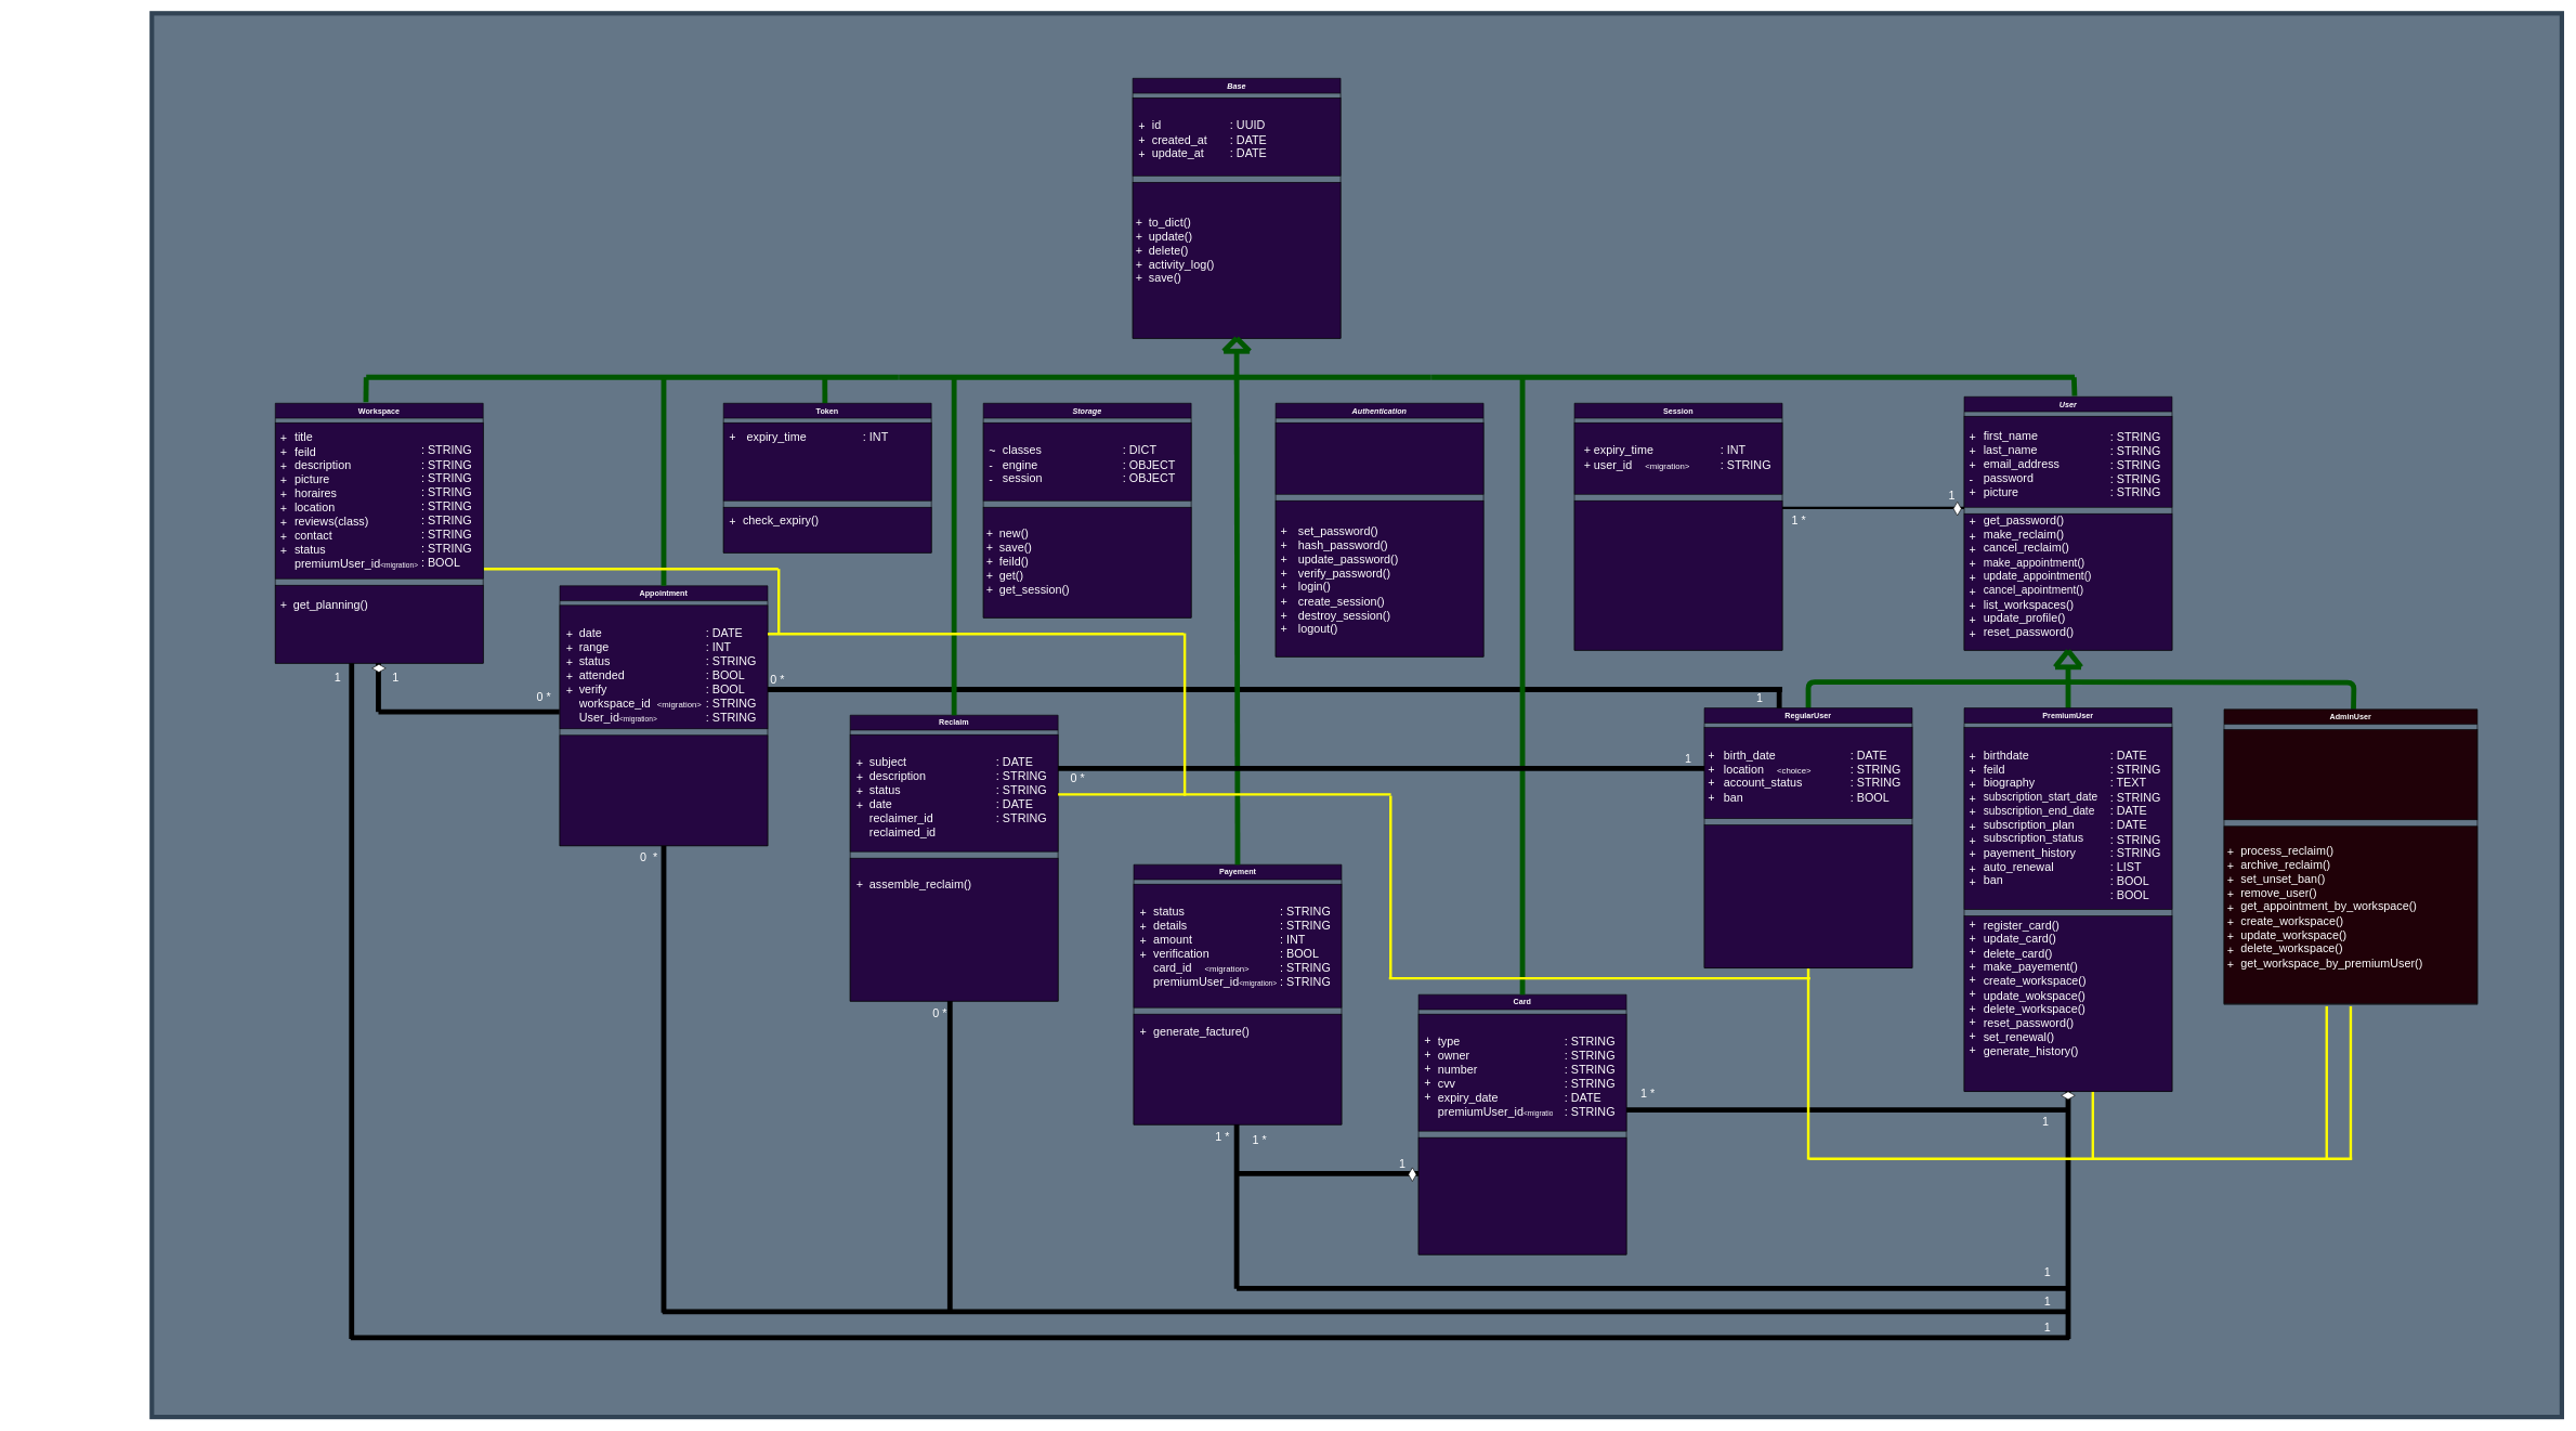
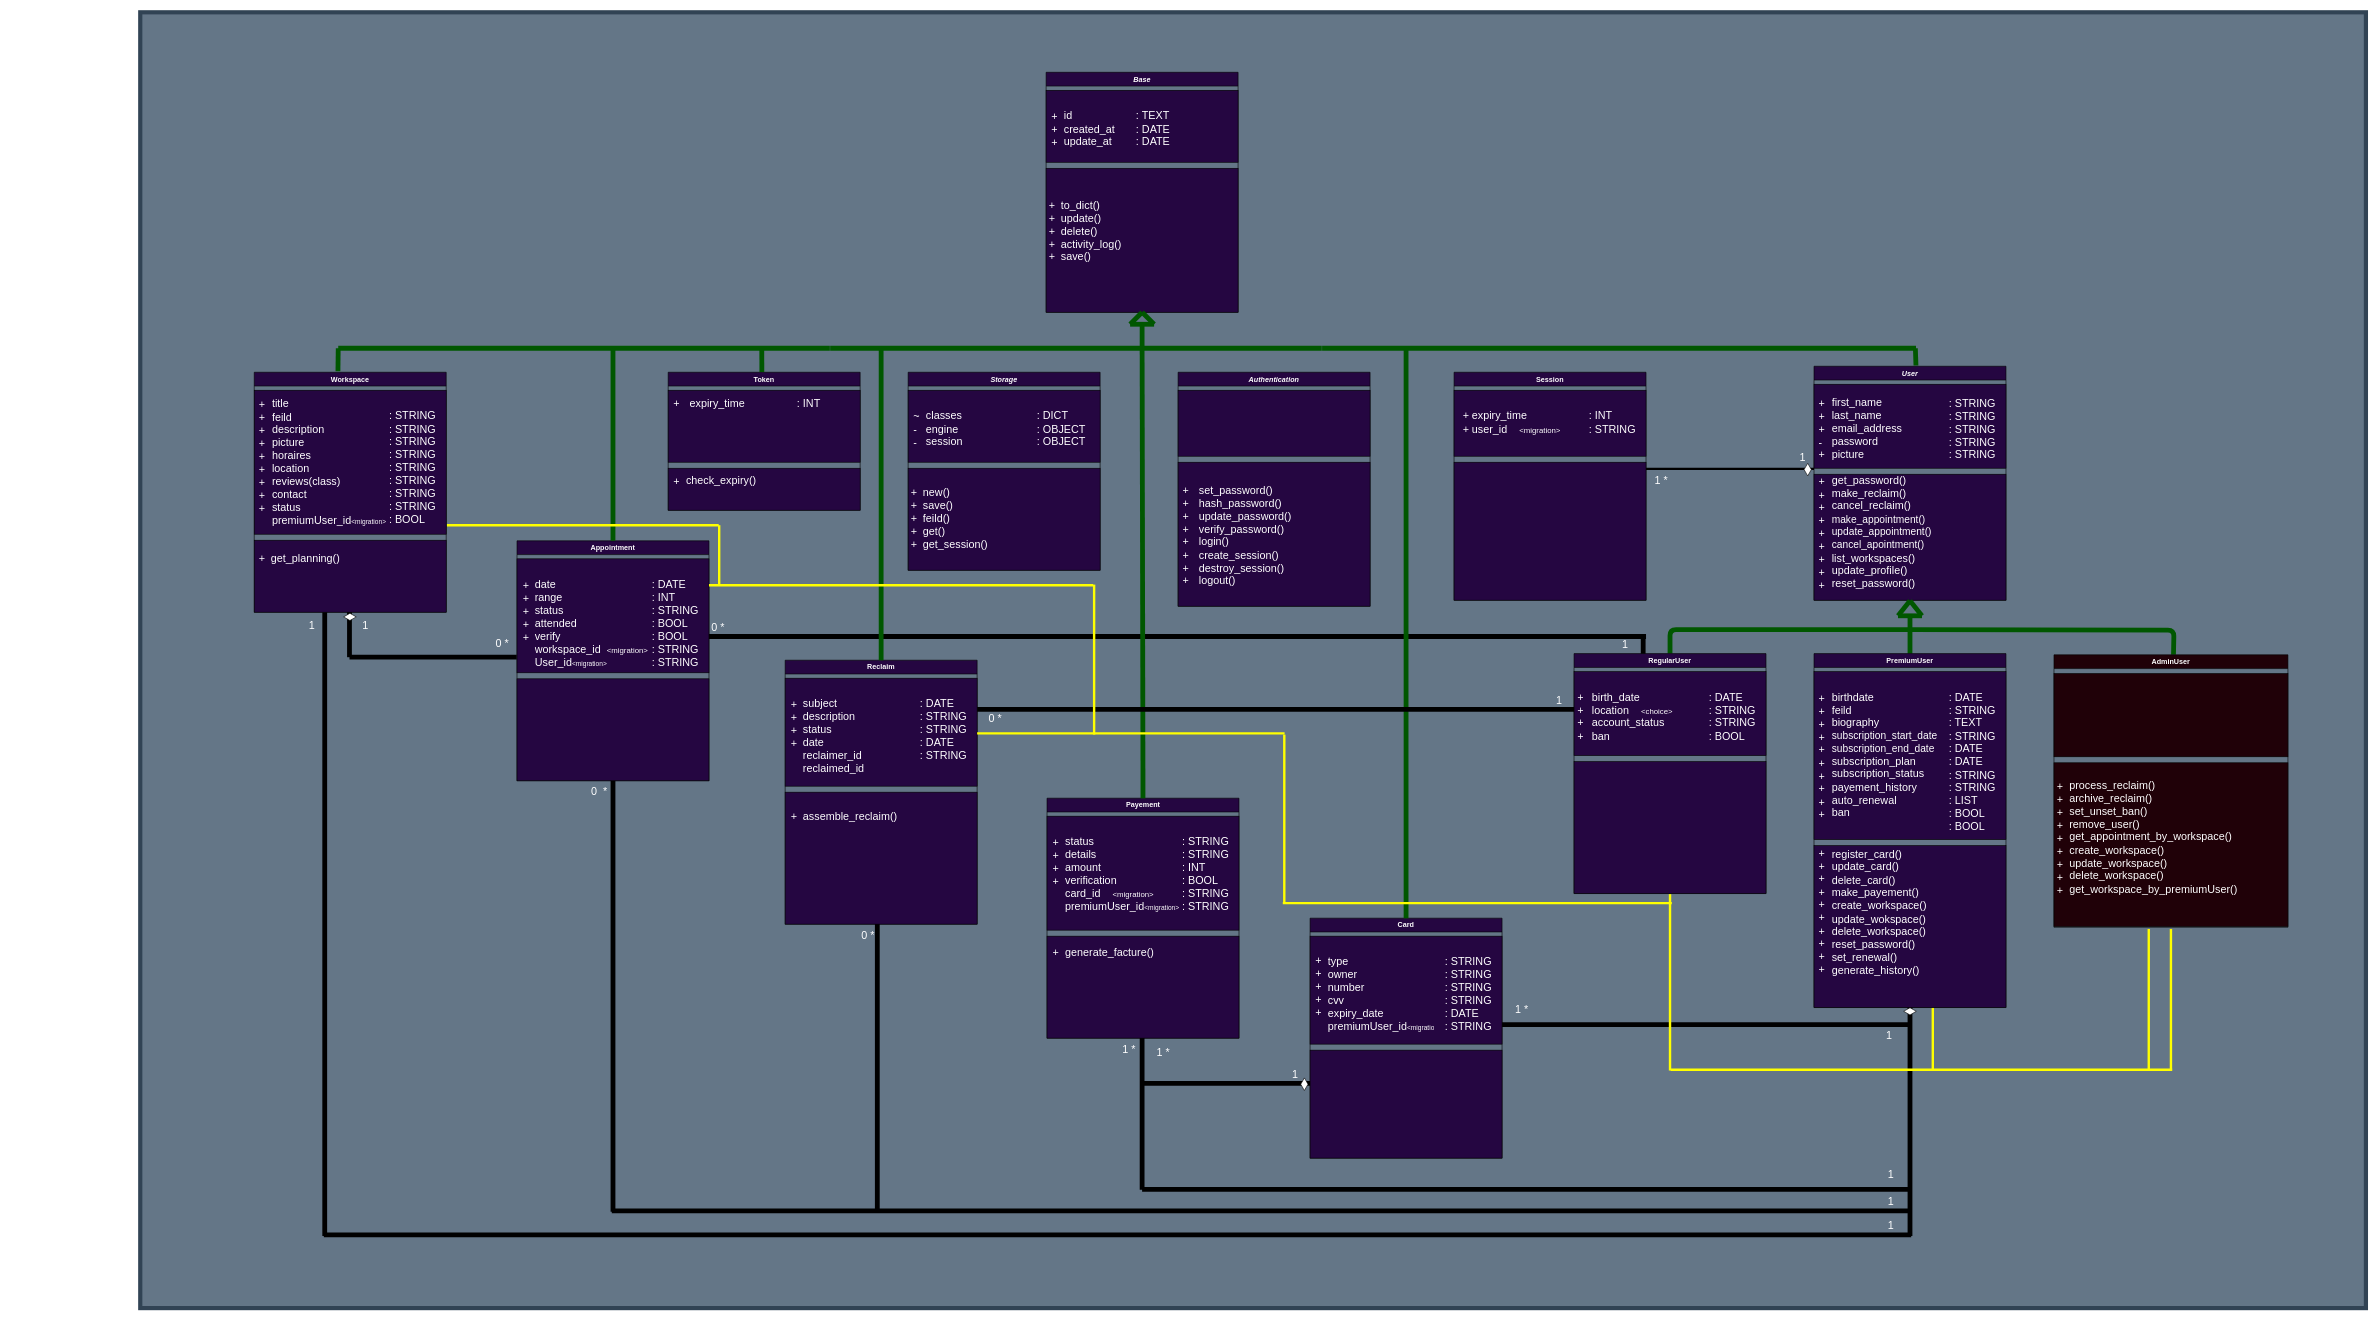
- <mxCell id="14" value="&lt;h1&gt;&lt;br&gt;&lt;/h1&gt;&lt;div style=&quot;font-size: 18px;&quot;&gt;&lt;font style=&quot;font-size: 18px;&quot;&gt;id&lt;span style=&quot;white-space: pre;&quot;&gt;&#09;&lt;/span&gt;&lt;span style=&quot;white-space: pre;&quot;&gt;&#09;&lt;/span&gt;&lt;span style=&quot;white-space: pre;&quot;&gt;&#09;&lt;/span&gt;: UUID&lt;/font&gt;&lt;/div&gt;&lt;div style=&quot;font-size: 18px;&quot;&gt;&lt;font style=&quot;font-size: 18px;&quot;&gt;created_at&lt;span style=&quot;white-space: pre;&quot;&gt;&#09;&lt;/span&gt;: DATE&lt;/font&gt;&lt;/div&gt;&lt;div style=&quot;font-size: 18px;&quot;&gt;&lt;font style=&quot;font-size: 18px;&quot;&gt;update_at&lt;span style=&quot;white-space: pre;&quot;&gt;&#09;&lt;/span&gt;: DATE&lt;/font&gt;&lt;/div&gt;" style="text;html=1;strokeColor=none;fillColor=none;spacing=5;spacingTop=-20;whiteSpace=wrap;overflow=hidden;rounded=0;fontColor=#ffffff;" parent="11" vertex="1"><mxGeometry x="25" y="12" width="240" height="150" as="geometry" /></mxCell>
+ <mxCell id="14" value="&lt;h1&gt;&lt;br&gt;&lt;/h1&gt;&lt;div style=&quot;font-size: 18px;&quot;&gt;&lt;font style=&quot;font-size: 18px;&quot;&gt;id&lt;span style=&quot;white-space: pre;&quot;&gt;&#09;&lt;/span&gt;&lt;span style=&quot;white-space: pre;&quot;&gt;&#09;&lt;/span&gt;&lt;span style=&quot;white-space: pre;&quot;&gt;&#09;&lt;/span&gt;: TEXT&lt;/font&gt;&lt;/div&gt;&lt;div style=&quot;font-size: 18px;&quot;&gt;&lt;font style=&quot;font-size: 18px;&quot;&gt;created_at&lt;span style=&quot;white-space: pre;&quot;&gt;&#09;&lt;/span&gt;: DATE&lt;/font&gt;&lt;/div&gt;&lt;div style=&quot;font-size: 18px;&quot;&gt;&lt;font style=&quot;font-size: 18px;&quot;&gt;update_at&lt;span style=&quot;white-space: pre;&quot;&gt;&#09;&lt;/span&gt;: DATE&lt;/font&gt;&lt;/div&gt;" style="text;html=1;strokeColor=none;fillColor=none;spacing=5;spacingTop=-20;whiteSpace=wrap;overflow=hidden;rounded=0;fontColor=#ffffff;" parent="11" vertex="1"><mxGeometry x="25" y="12" width="240" height="150" as="geometry" /></mxCell>
